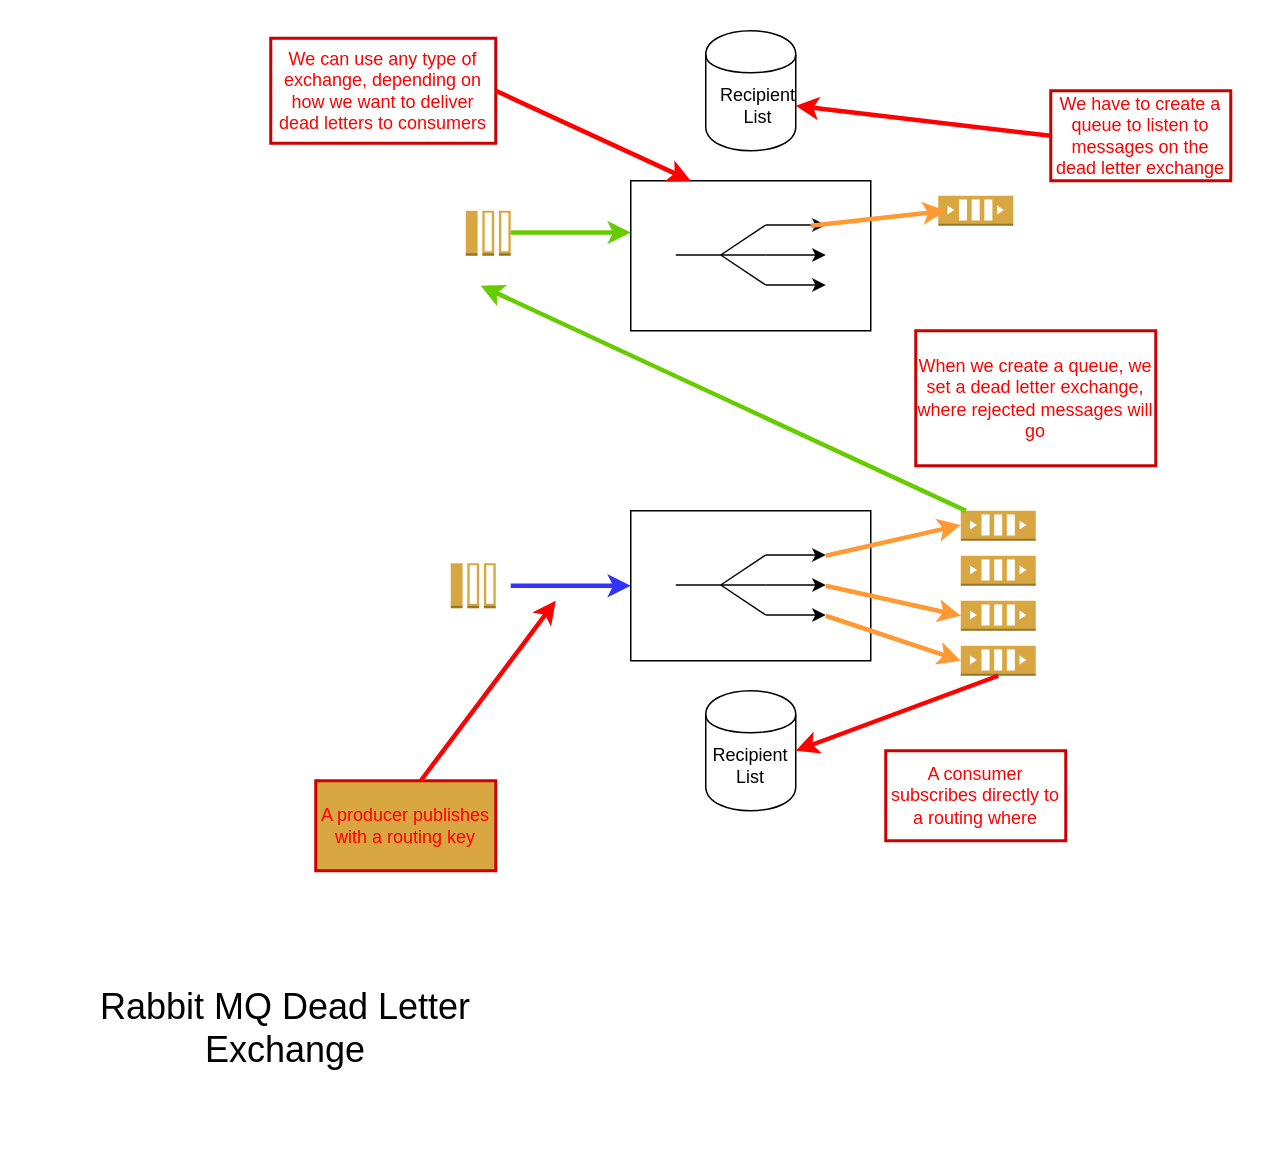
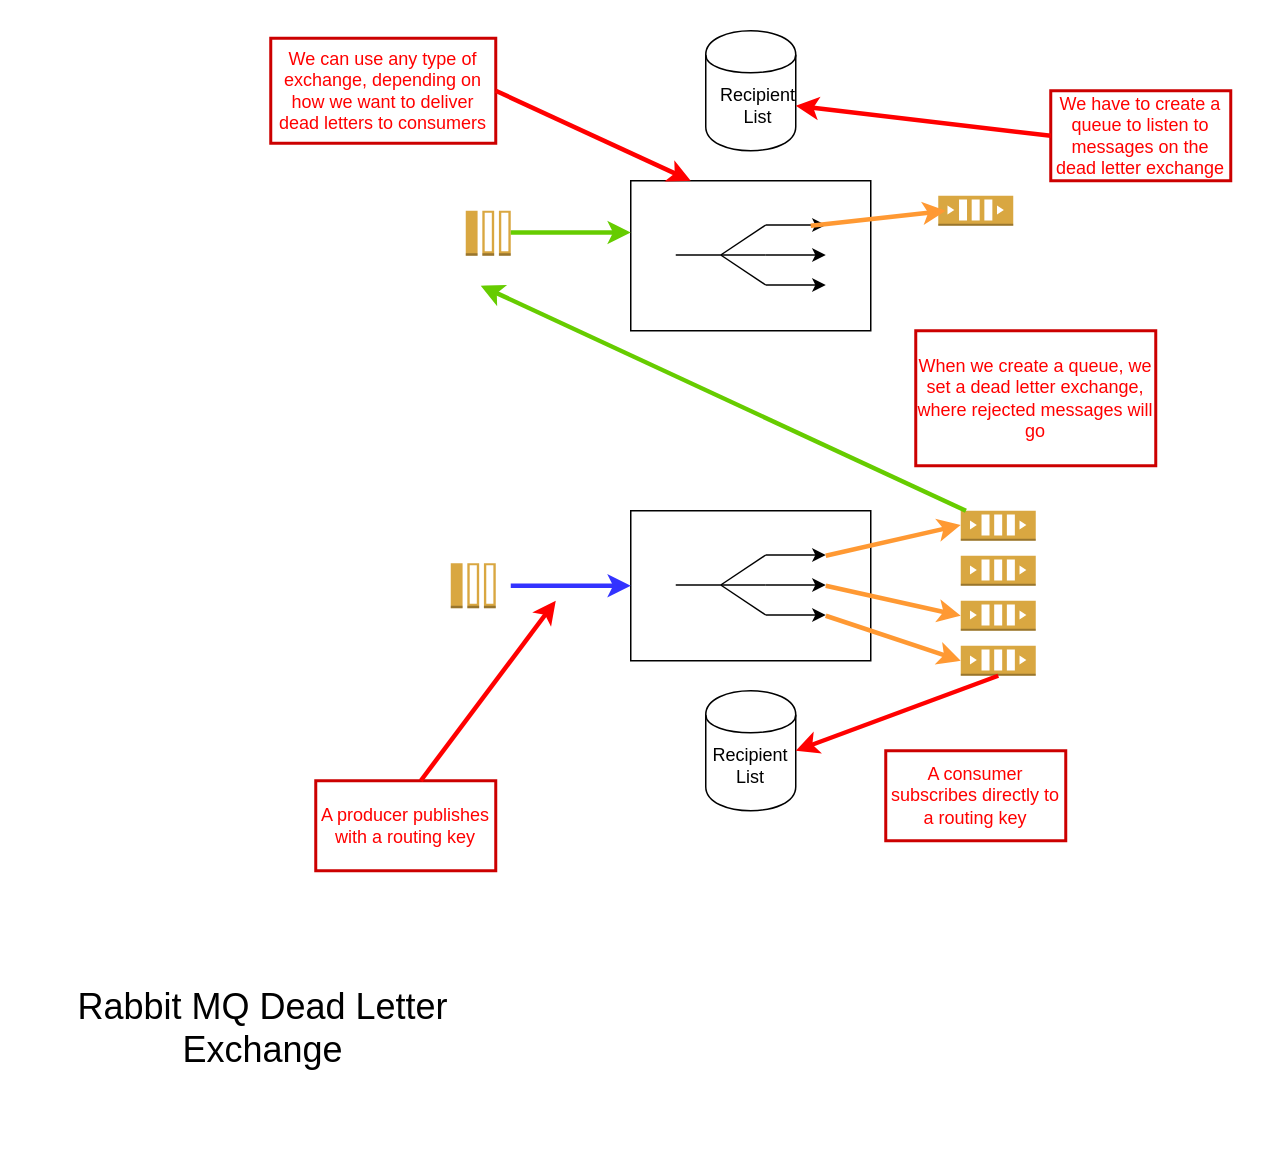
- <mxCell id="22" value="&lt;font color=&quot;#ff0000&quot;&gt;A consumer subscribes directly to a routing where&lt;/font&gt;" style="rounded=0;whiteSpace=wrap;html=1;strokeColor=#CC0000;strokeWidth=2;" parent="1" vertex="1"><mxGeometry x="590" y="500" width="120" height="60" as="geometry" /></mxCell>
+ <mxCell id="22" value="&lt;font color=&quot;#ff0000&quot;&gt;A consumer subscribes directly to a routing key&lt;/font&gt;" style="rounded=0;whiteSpace=wrap;html=1;strokeColor=#CC0000;strokeWidth=2;" parent="1" vertex="1"><mxGeometry x="590" y="500" width="120" height="60" as="geometry" /></mxCell>
- <mxCell id="24" value="&lt;font color=&quot;#ff0000&quot;&gt;A producer publishes with a routing key&lt;/font&gt;" style="rounded=0;whiteSpace=wrap;html=1;strokeColor=#CC0000;strokeWidth=2;fillColor=#d9a741;" parent="1" vertex="1"><mxGeometry x="210" y="520" width="120" height="60" as="geometry" /></mxCell>
+ <mxCell id="24" value="&lt;font color=&quot;#ff0000&quot;&gt;A producer publishes with a routing key&lt;/font&gt;" style="rounded=0;whiteSpace=wrap;html=1;strokeColor=#CC0000;strokeWidth=2;" parent="1" vertex="1"><mxGeometry x="210" y="520" width="120" height="60" as="geometry" /></mxCell>
- <mxCell id="21" value="&lt;font style=&quot;font-size: 24px&quot;&gt;Rabbit MQ Dead Letter Exchange&lt;/font&gt;" style="text;html=1;strokeColor=none;fillColor=none;align=center;verticalAlign=middle;whiteSpace=wrap;rounded=0;" parent="1" vertex="1"><mxGeometry x="35" y="620" width="310" height="130" as="geometry" /></mxCell>
+ <mxCell id="21" value="&lt;font style=&quot;font-size: 24px&quot;&gt;Rabbit MQ Dead Letter Exchange&lt;/font&gt;" style="text;html=1;strokeColor=none;fillColor=none;align=center;verticalAlign=middle;whiteSpace=wrap;rounded=0;" parent="1" vertex="1"><mxGeometry x="20" y="620" width="310" height="130" as="geometry" /></mxCell>
